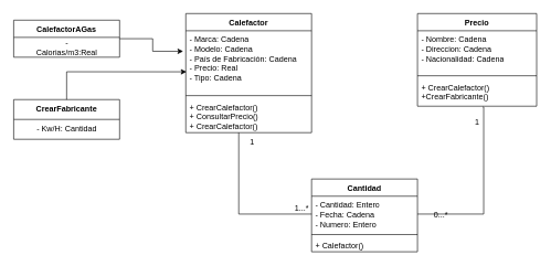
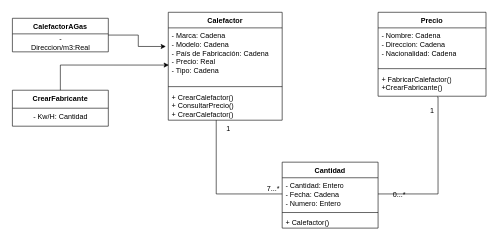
- <mxCell id="21" value="&lt;span style=&quot;text-align: left; text-wrap: wrap;&quot;&gt;- Calorias/m3:Real&lt;/span&gt;" style="text;html=1;align=center;verticalAlign=middle;resizable=0;points=[];autosize=1;strokeColor=none;fillColor=none;" vertex="1" parent="20"><mxGeometry y="26" width="160" height="30" as="geometry" /></mxCell>
+ <mxCell id="21" value="&lt;span style=&quot;text-align: left; text-wrap: wrap;&quot;&gt;- Direccion/m3:Real&lt;/span&gt;" style="text;html=1;align=center;verticalAlign=middle;resizable=0;points=[];autosize=1;strokeColor=none;fillColor=none;" vertex="1" parent="20"><mxGeometry y="26" width="160" height="30" as="geometry" /></mxCell>
- <mxCell id="9" value="+ CrearCalefactor()&lt;div&gt;+CrearFabricante()&lt;/div&gt;" style="text;strokeColor=none;fillColor=none;align=left;verticalAlign=top;spacingLeft=4;spacingRight=4;overflow=hidden;rotatable=0;points=[[0,0.5],[1,0.5]];portConstraint=eastwest;whiteSpace=wrap;html=1;" parent="6" vertex="1"><mxGeometry y="98" width="180" height="42" as="geometry" /></mxCell>
+ <mxCell id="9" value="+ FabricarCalefactor()&lt;div&gt;+CrearFabricante()&lt;/div&gt;" style="text;strokeColor=none;fillColor=none;align=left;verticalAlign=top;spacingLeft=4;spacingRight=4;overflow=hidden;rotatable=0;points=[[0,0.5],[1,0.5]];portConstraint=eastwest;whiteSpace=wrap;html=1;" parent="6" vertex="1"><mxGeometry y="98" width="180" height="42" as="geometry" /></mxCell>
- <mxCell id="17" value="1...*" style="text;html=1;align=center;verticalAlign=middle;resizable=0;points=[];autosize=1;strokeColor=none;fillColor=none;" parent="1" vertex="1"><mxGeometry x="435" y="300" width="40" height="30" as="geometry" /></mxCell>
+ <mxCell id="17" value="7...*" style="text;html=1;align=center;verticalAlign=middle;resizable=0;points=[];autosize=1;strokeColor=none;fillColor=none;" parent="1" vertex="1"><mxGeometry x="435" y="300" width="40" height="30" as="geometry" /></mxCell>
